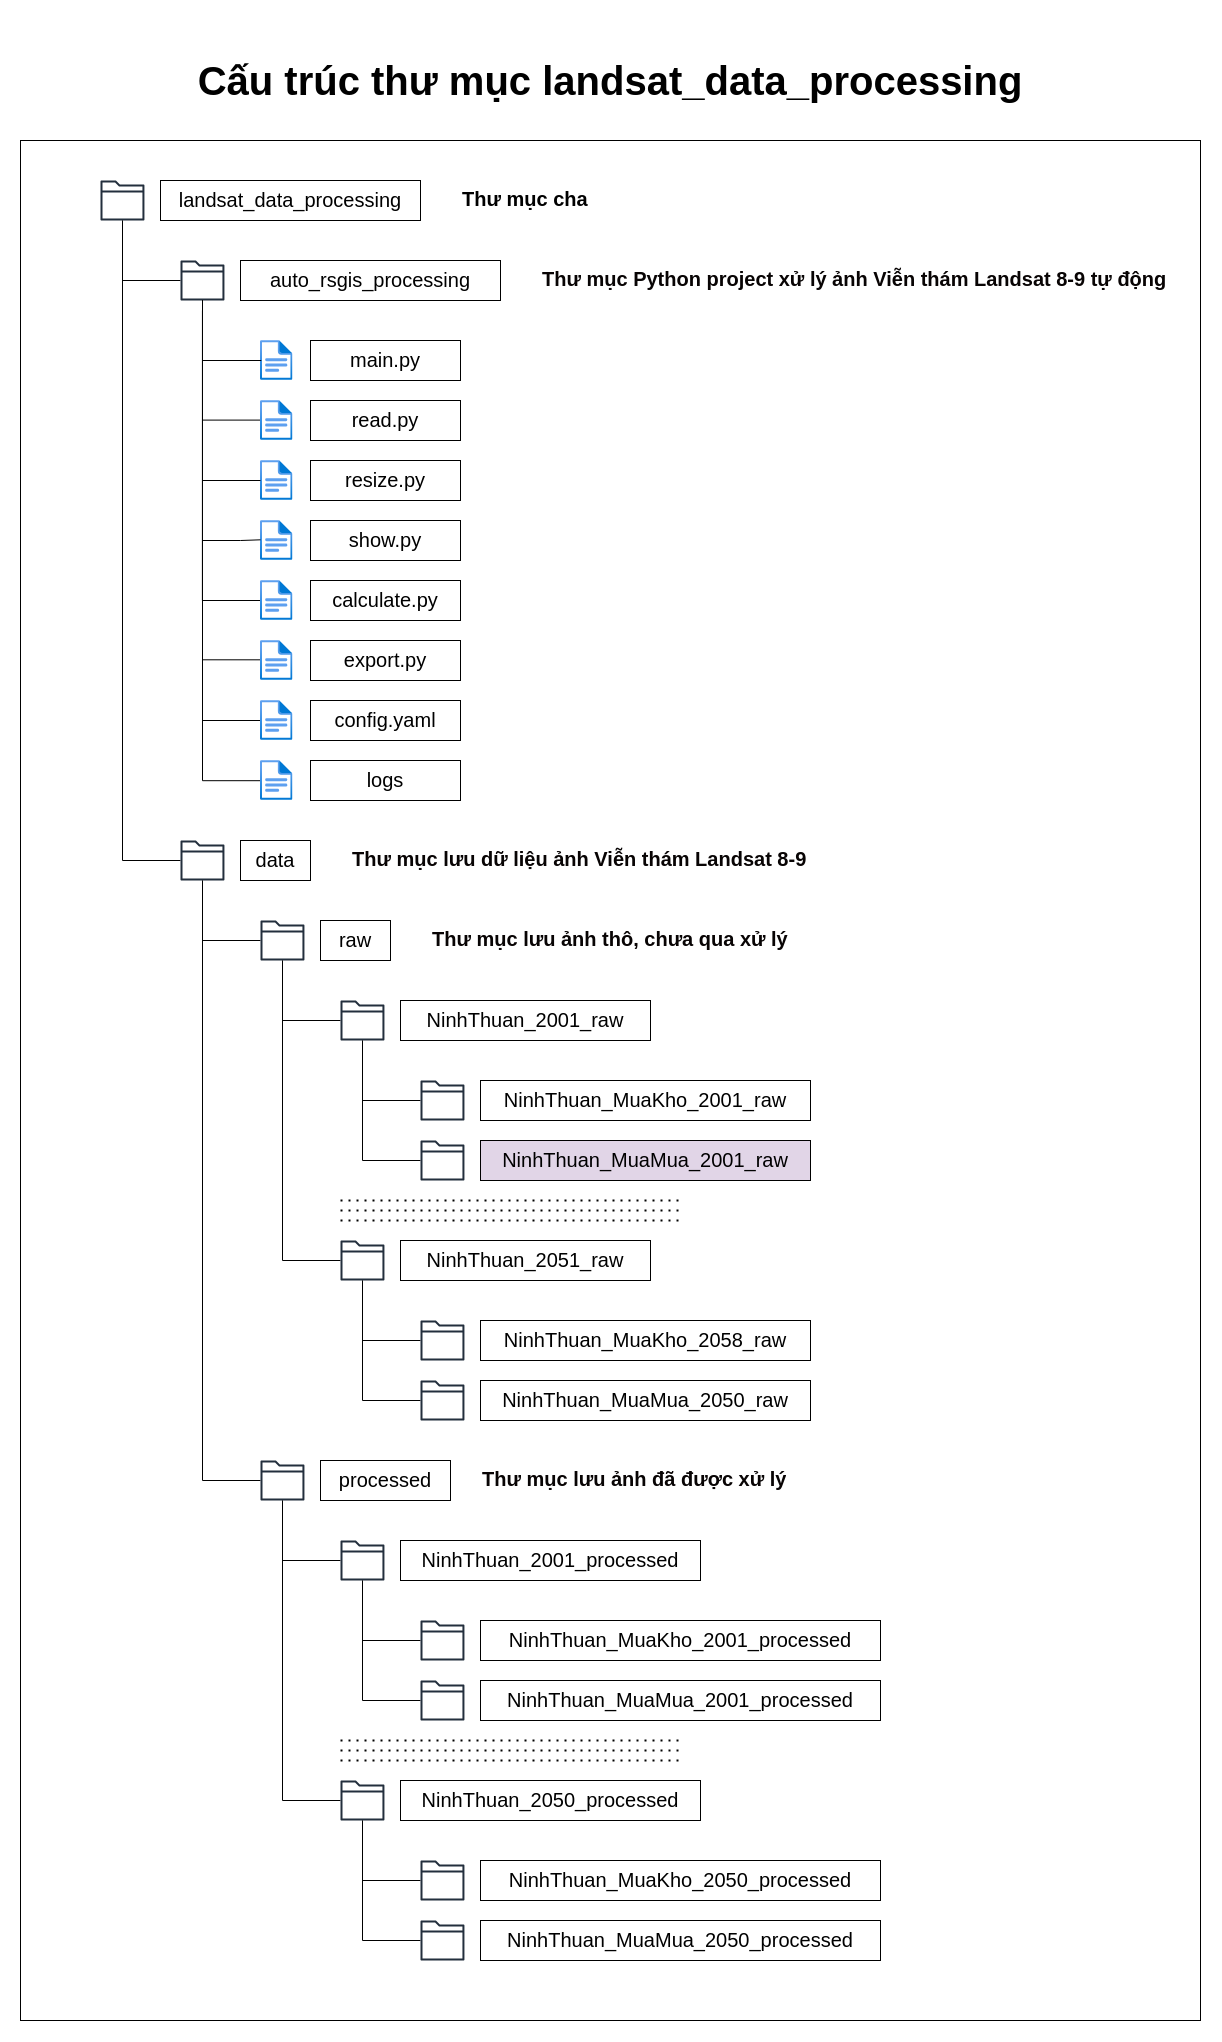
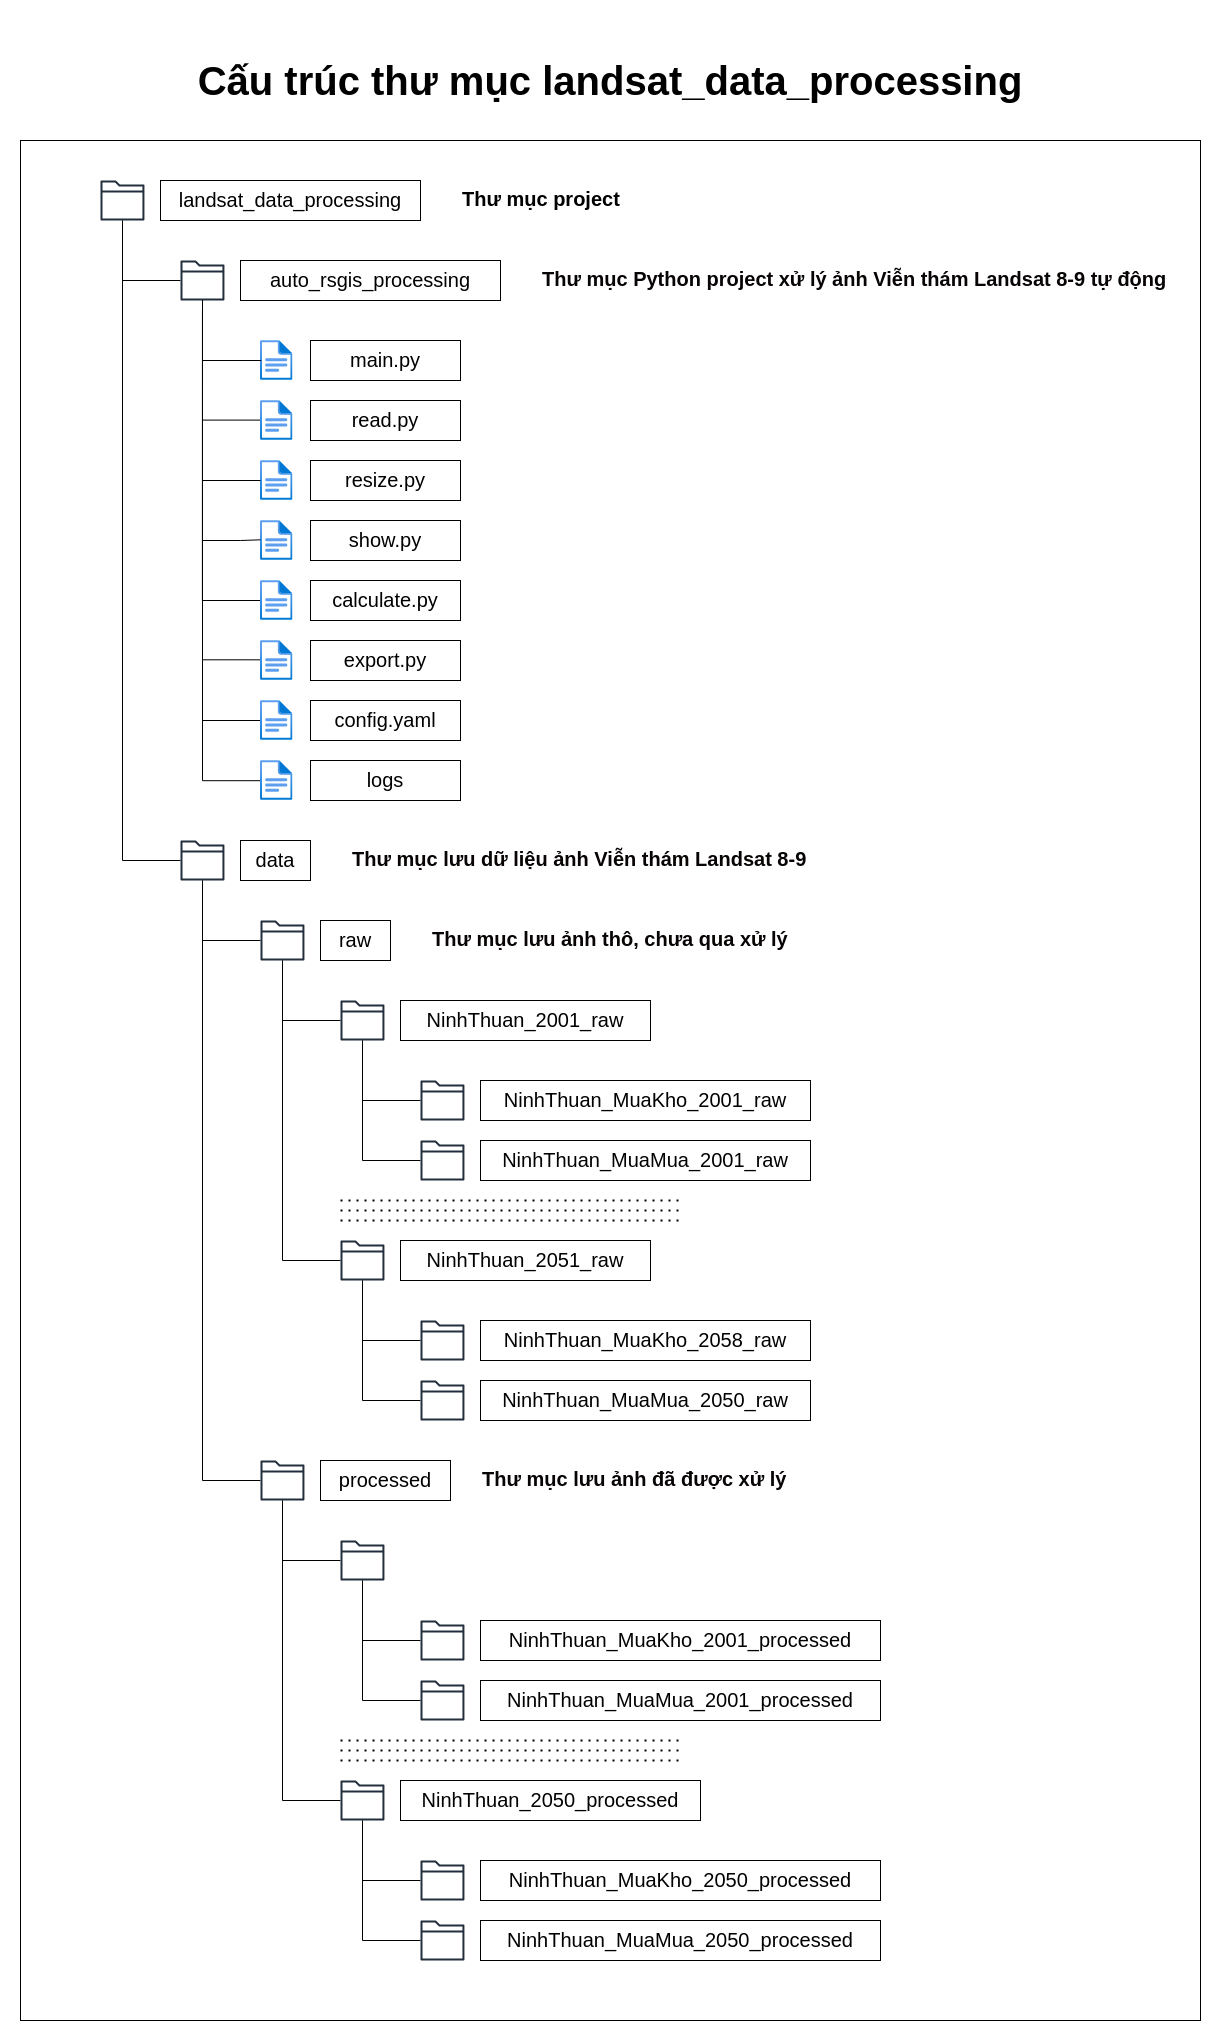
- <mxCell id="84" value="&lt;h1 style=&quot;margin-top: 0px; font-size: 20px;&quot;&gt;Thư mục cha&lt;/h1&gt;" style="text;html=1;whiteSpace=wrap;overflow=hidden;rounded=0;" vertex="1" parent="1"><mxGeometry x="460" y="180" width="700" height="40" as="geometry" /></mxCell>
+ <mxCell id="84" value="&lt;h1 style=&quot;margin-top: 0px; font-size: 20px;&quot;&gt;Thư mục project&lt;/h1&gt;" style="text;html=1;whiteSpace=wrap;overflow=hidden;rounded=0;" vertex="1" parent="1"><mxGeometry x="460" y="180" width="700" height="40" as="geometry" /></mxCell>
- <mxCell id="49" value="&lt;span style=&quot;font-size: 20px;&quot;&gt;NinhThuan_MuaMua_2001_raw&lt;/span&gt;" style="rounded=0;whiteSpace=wrap;html=1;fontSize=18;fillColor=#e1d5e7;" vertex="1" parent="1"><mxGeometry x="480" y="1140" width="330" height="40" as="geometry" /></mxCell>
+ <mxCell id="49" value="&lt;span style=&quot;font-size: 20px;&quot;&gt;NinhThuan_MuaMua_2001_raw&lt;/span&gt;" style="rounded=0;whiteSpace=wrap;html=1;fontSize=18;" vertex="1" parent="1"><mxGeometry x="480" y="1140" width="330" height="40" as="geometry" /></mxCell>
- <mxCell id="65" value="&lt;span style=&quot;font-size: 20px;&quot;&gt;NinhThuan_2001_processed&lt;/span&gt;" style="rounded=0;whiteSpace=wrap;html=1;fontSize=18;" vertex="1" parent="1"><mxGeometry x="400" y="1540" width="300" height="40" as="geometry" /></mxCell>
